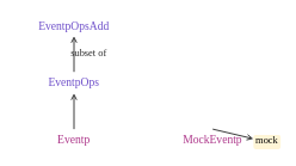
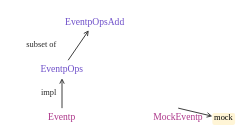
- <mxCell id="8" value="EventpOpsAdd" style="text;html=1;align=center;verticalAlign=middle;whiteSpace=wrap;rounded=0;fontFamily=JetBrains Mono;fontColor=#6E4FC9;fontSize=16;convertToSvg=1;fontSource=https%3A%2F%2Ffonts.googleapis.com%2Fcss%3Ffamily%3DJetBrains%2BMono;" parent="1" vertex="1"><mxGeometry x="43" y="20" width="120" height="30" as="geometry" /></mxCell>
+ <mxCell id="8" value="EventpOpsAdd" style="text;html=1;align=center;verticalAlign=middle;whiteSpace=wrap;rounded=0;fontFamily=JetBrains Mono;fontColor=#6E4FC9;fontSize=16;convertToSvg=1;fontSource=https%3A%2F%2Ffonts.googleapis.com%2Fcss%3Ffamily%3DJetBrains%2BMono;" parent="1" vertex="1"><mxGeometry x="98" y="20" width="120" height="30" as="geometry" /></mxCell>
- <mxCell id="10" value="subset of" style="text;html=1;align=right;verticalAlign=middle;whiteSpace=wrap;rounded=0;fontSize=14;fontColor=#292929;fontFamily=Nunito;fontStyle=0;convertToSvg=1;fontSource=https%3A%2F%2Ffonts.googleapis.com%2Fcss%3Ffamily%3DNunito;" parent="1" vertex="1"><mxGeometry x="75" y="60" width="76" height="30" as="geometry" /></mxCell>
+ <mxCell id="10" value="subset of" style="text;html=1;align=right;verticalAlign=middle;whiteSpace=wrap;rounded=0;fontSize=14;fontColor=#292929;fontFamily=Nunito;fontStyle=0;convertToSvg=1;fontSource=https%3A%2F%2Ffonts.googleapis.com%2Fcss%3Ffamily%3DNunito;" parent="1" vertex="1"><mxGeometry x="20" y="60" width="76" height="30" as="geometry" /></mxCell>
+ <mxCell id="4" value="impl" style="text;html=1;align=right;verticalAlign=middle;whiteSpace=wrap;rounded=0;fontSize=14;fontColor=#292929;fontFamily=Nunito;fontStyle=0;convertToSvg=1;fontSource=https%3A%2F%2Ffonts.googleapis.com%2Fcss%3Ffamily%3DNunito;" parent="1" vertex="1"><mxGeometry x="40" y="140" width="56" height="30" as="geometry" /></mxCell>
